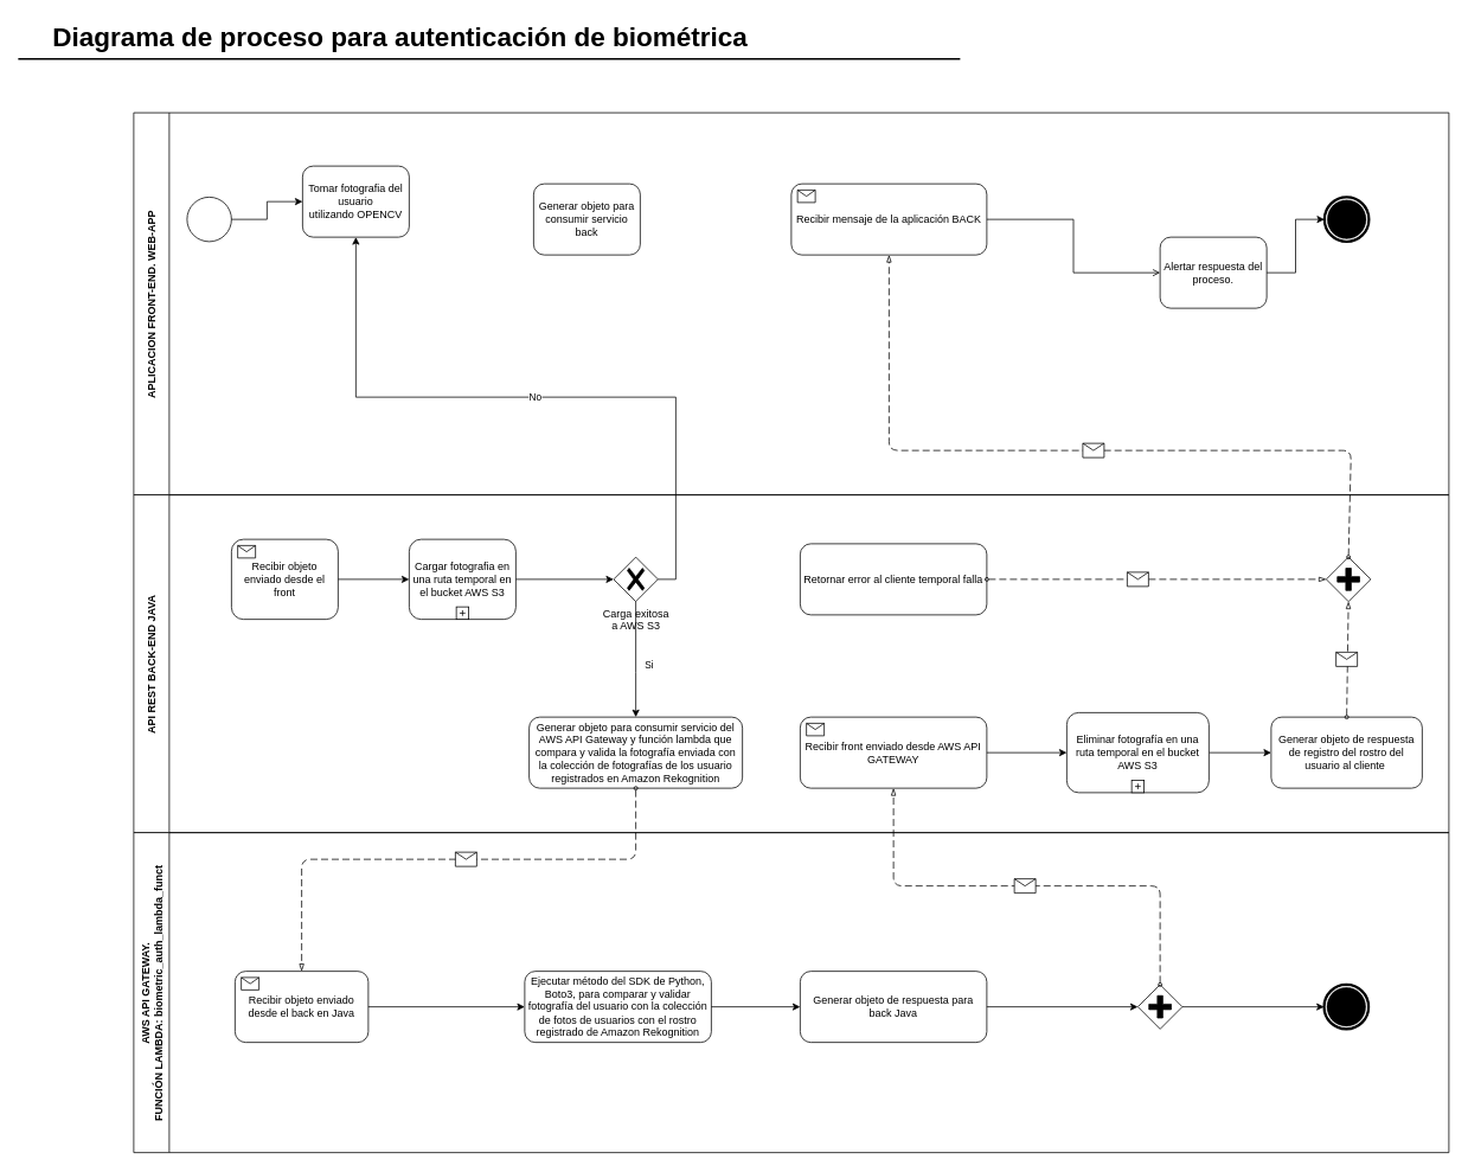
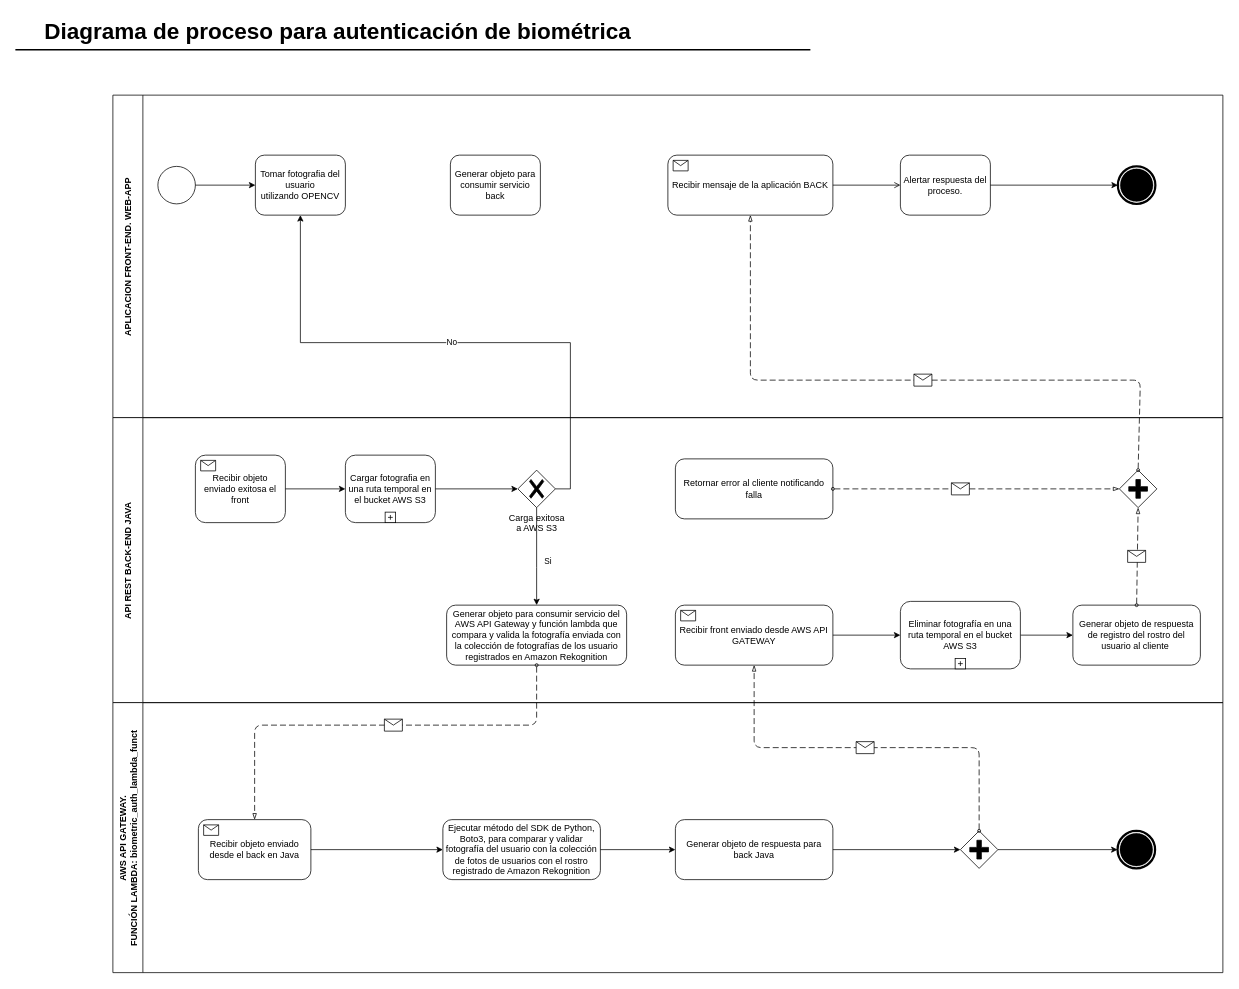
- <mxCell id="32" value="Tomar fotografia del usuario&lt;br&gt;&amp;nbsp;utilizando OPENCV&amp;nbsp;" style="shape=ext;rounded=1;html=1;whiteSpace=wrap;" parent="2" vertex="1"><mxGeometry x="190" y="60" width="120" height="80" as="geometry" /></mxCell>
+ <mxCell id="32" value="Tomar fotografia del usuario&lt;br&gt;&amp;nbsp;utilizando OPENCV&amp;nbsp;" style="shape=ext;rounded=1;html=1;whiteSpace=wrap;" parent="2" vertex="1"><mxGeometry x="190" y="80" width="120" height="80" as="geometry" /></mxCell>
- <mxCell id="29" value="Alertar respuesta del proceso." style="shape=ext;rounded=1;html=1;whiteSpace=wrap;" parent="2" vertex="1"><mxGeometry x="1155" y="140" width="120" height="80" as="geometry" /></mxCell>
+ <mxCell id="29" value="Alertar respuesta del proceso." style="shape=ext;rounded=1;html=1;whiteSpace=wrap;" parent="2" vertex="1"><mxGeometry x="1050" y="80" width="120" height="80" as="geometry" /></mxCell>
- <mxCell id="5" value="Recibir objeto enviado desde el front" style="html=1;whiteSpace=wrap;rounded=1;" parent="4" vertex="1"><mxGeometry x="110" y="50" width="120" height="90" as="geometry" /></mxCell>
+ <mxCell id="5" value="Recibir objeto enviado exitosa el front" style="html=1;whiteSpace=wrap;rounded=1;" parent="4" vertex="1"><mxGeometry x="110" y="50" width="120" height="90" as="geometry" /></mxCell>
- <mxCell id="13" value="Retornar error al cliente temporal falla" style="shape=ext;rounded=1;html=1;whiteSpace=wrap;" parent="4" vertex="1"><mxGeometry x="750" y="55" width="210" height="80" as="geometry" /></mxCell>
+ <mxCell id="13" value="Retornar error al cliente notificando falla" style="shape=ext;rounded=1;html=1;whiteSpace=wrap;" parent="4" vertex="1"><mxGeometry x="750" y="55" width="210" height="80" as="geometry" /></mxCell>
